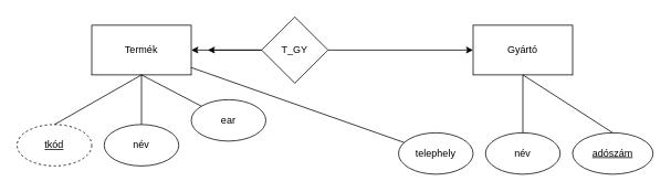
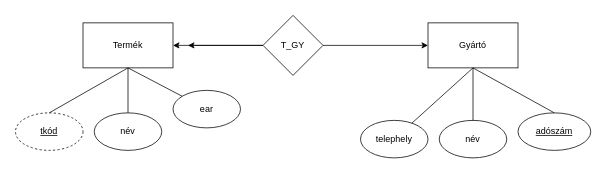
- <mxCell id="3" value="T_GY" style="rhombus;whiteSpace=wrap;html=1;" vertex="1" parent="1"><mxGeometry x="315" y="20" width="80" height="80" as="geometry" /></mxCell>
+ <mxCell id="3" value="T_GY" style="rhombus;whiteSpace=wrap;html=1;" vertex="1" parent="1"><mxGeometry x="350" y="20" width="80" height="80" as="geometry" /></mxCell>
- <mxCell id="13" value="" style="endArrow=none;html=1;rounded=0;" edge="1" parent="1" source="9" target="2"><mxGeometry width="50" height="50" relative="1" as="geometry"><mxPoint x="400" y="270" as="sourcePoint" /><mxPoint x="650" y="90" as="targetPoint" /></mxGeometry></mxCell>
+ <mxCell id="13" value="" style="endArrow=none;html=1;rounded=0;entryX=0.5;entryY=1;entryDx=0;entryDy=0;" edge="1" parent="1" source="9" target="4"><mxGeometry width="50" height="50" relative="1" as="geometry"><mxPoint x="400" y="270" as="sourcePoint" /><mxPoint x="650" y="90" as="targetPoint" /></mxGeometry></mxCell>
- <mxCell id="8" value="&lt;u&gt;adószám&lt;/u&gt;" style="ellipse;whiteSpace=wrap;html=1;" vertex="1" parent="1"><mxGeometry x="690" y="160" width="97" height="50" as="geometry" /></mxCell>
+ <mxCell id="8" value="&lt;u&gt;adószám&lt;/u&gt;" style="ellipse;whiteSpace=wrap;html=1;" vertex="1" parent="1"><mxGeometry x="690" y="150" width="97" height="50" as="geometry" /></mxCell>
